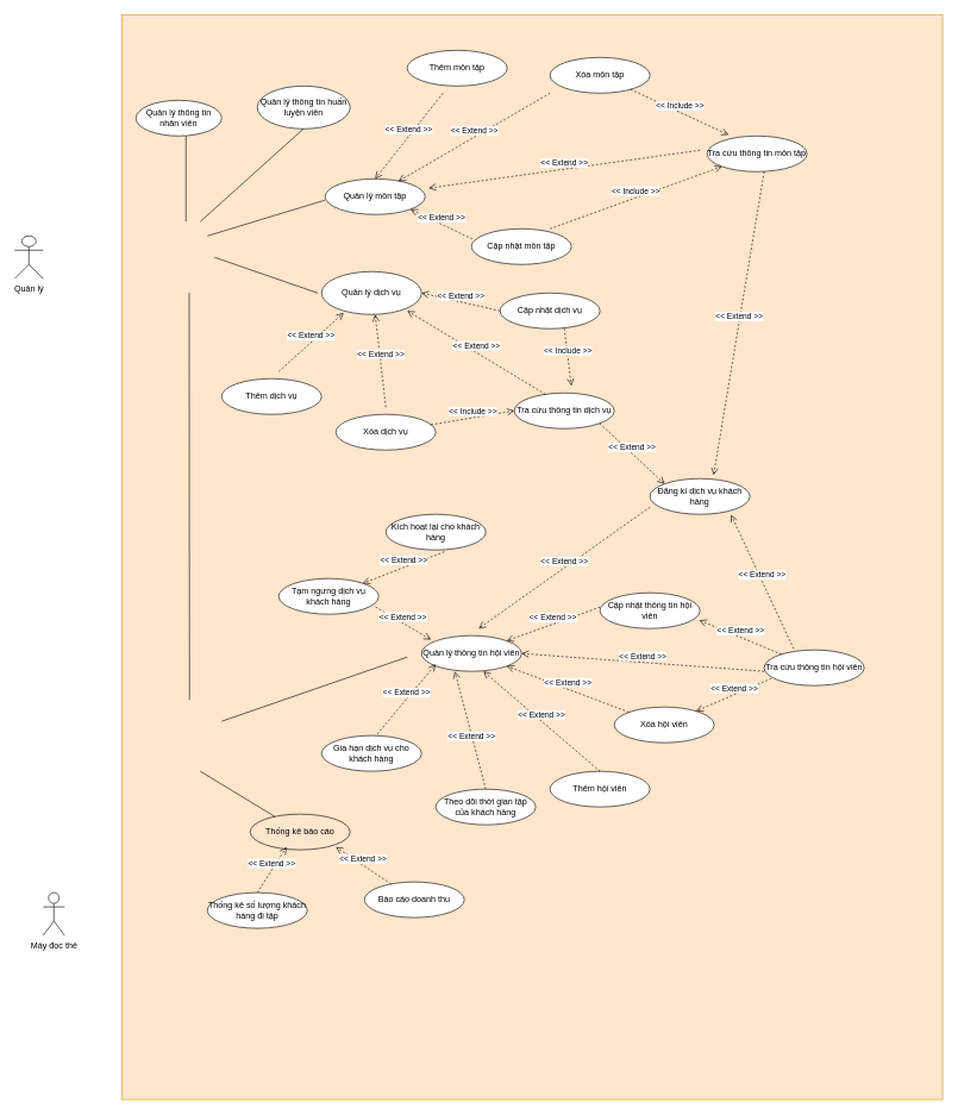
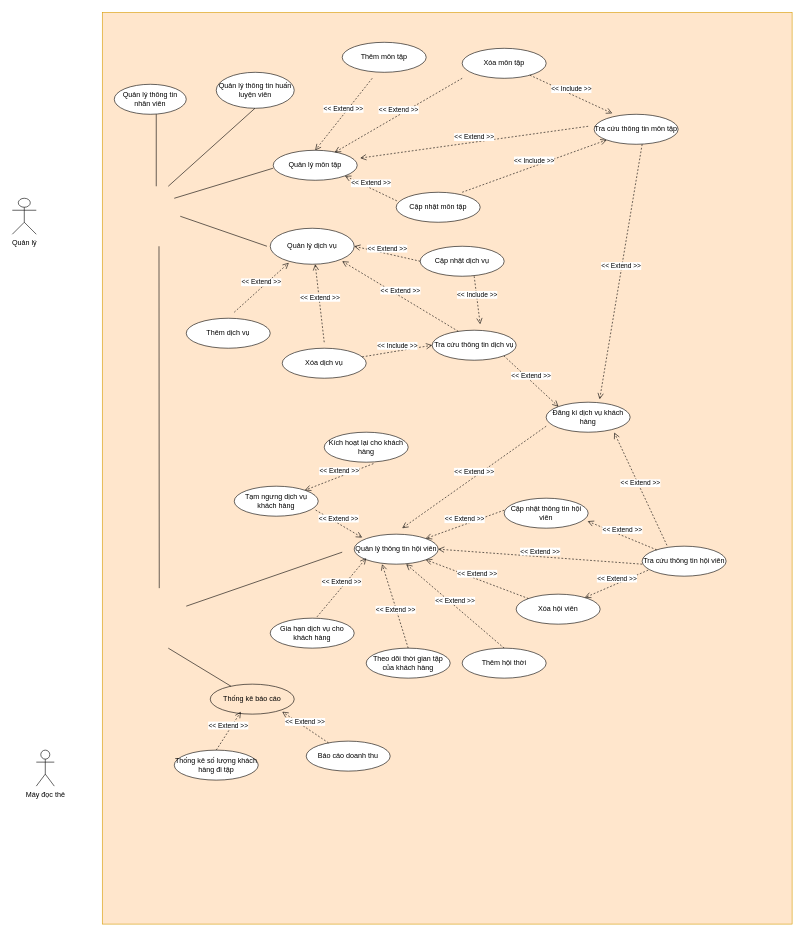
- <mxCell id="45" value="Thêm hội viên" style="ellipse;whiteSpace=wrap;html=1;" parent="1" vertex="1"><mxGeometry x="770" y="1080" width="140" height="50" as="geometry" /></mxCell>
+ <mxCell id="45" value="Thêm hội thời" style="ellipse;whiteSpace=wrap;html=1;" parent="1" vertex="1"><mxGeometry x="770" y="1080" width="140" height="50" as="geometry" /></mxCell>
- <mxCell id="44" value="Theo dõi thời gian tập của khách hàng" style="ellipse;whiteSpace=wrap;html=1;" parent="1" vertex="1"><mxGeometry x="610" y="1105" width="140" height="50" as="geometry" /></mxCell>
+ <mxCell id="44" value="Theo dõi thời gian tập của khách hàng" style="ellipse;whiteSpace=wrap;html=1;" parent="1" vertex="1"><mxGeometry x="610" y="1080" width="140" height="50" as="geometry" /></mxCell>
